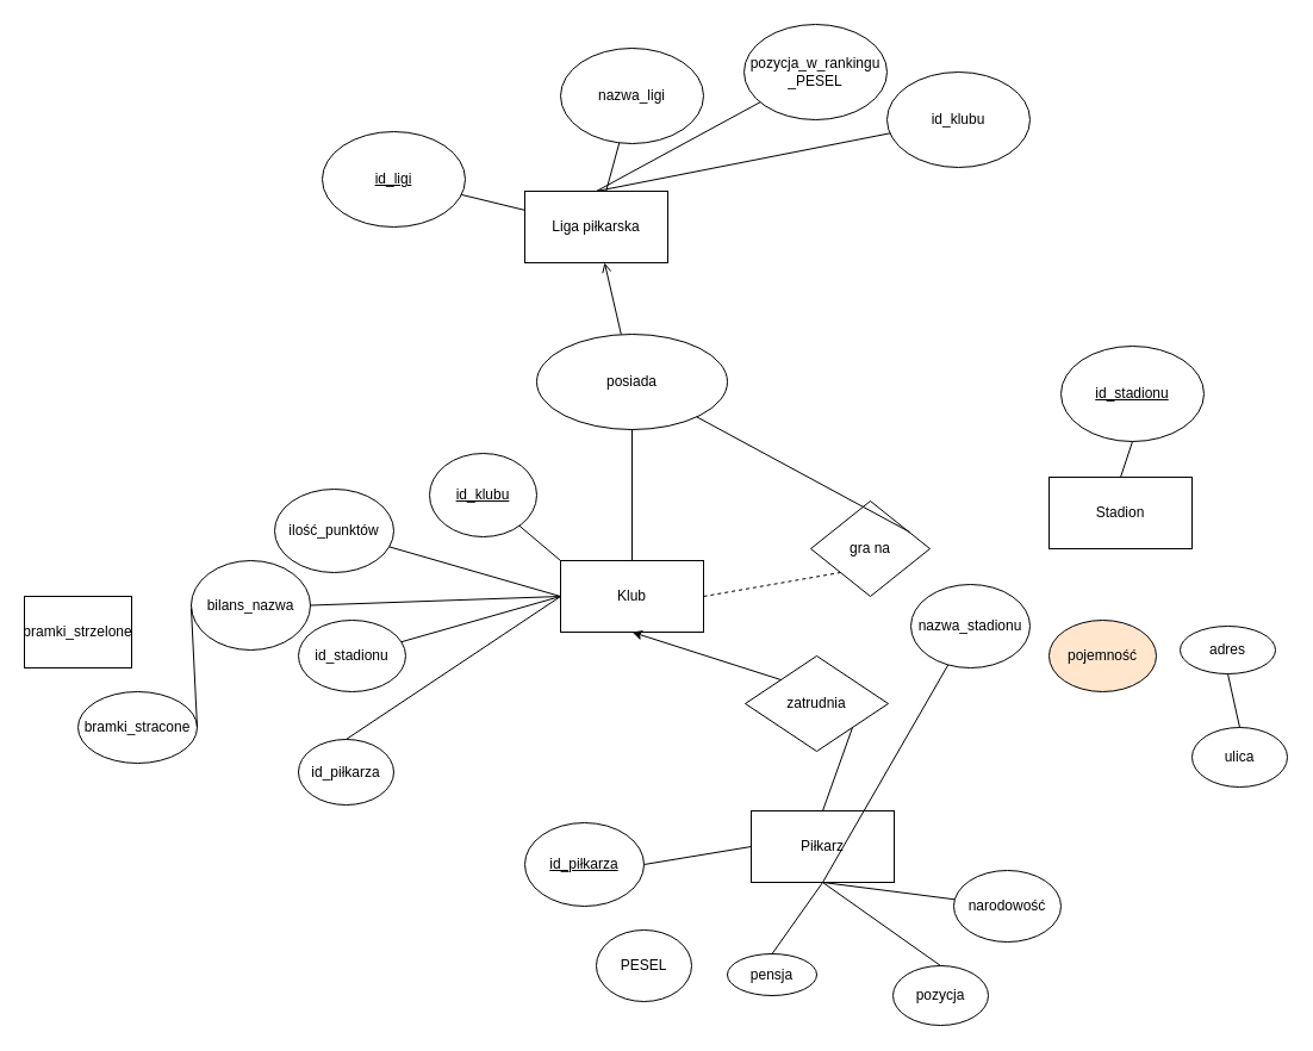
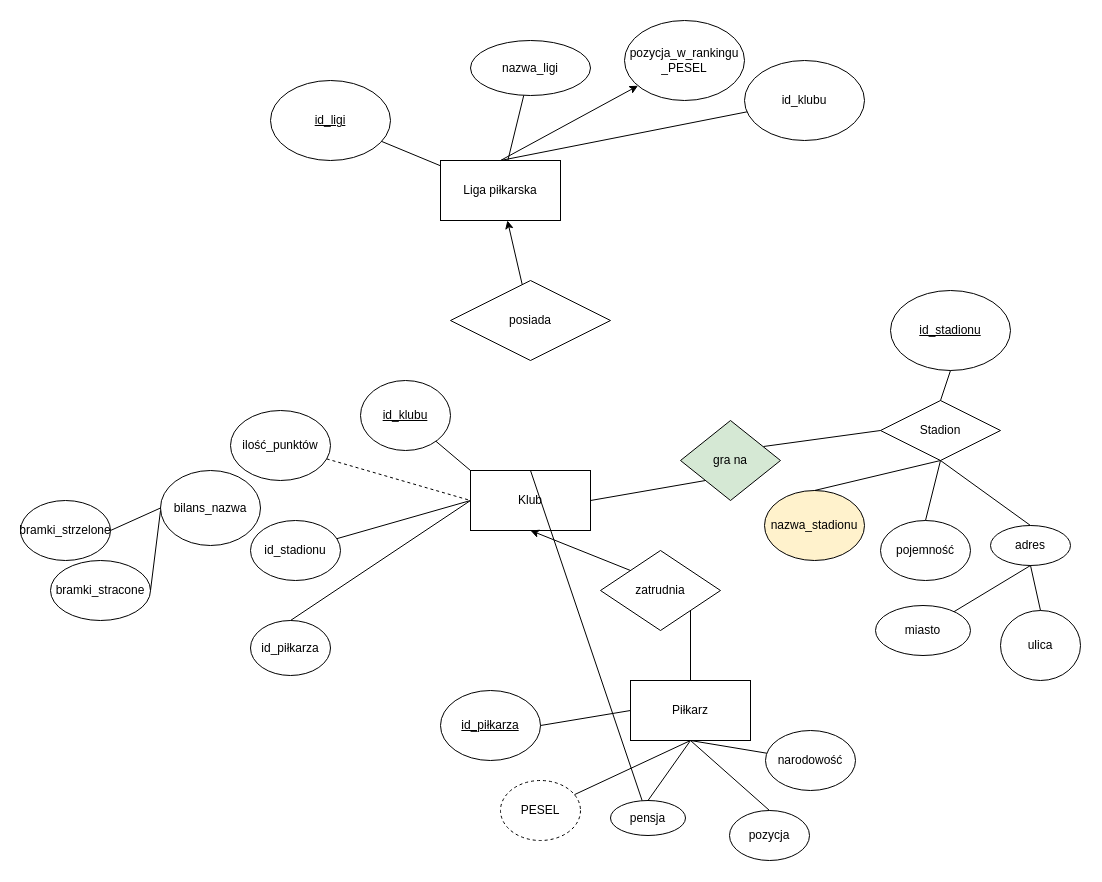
- <mxCell id="8" value="nazwa_ligi" style="ellipse;whiteSpace=wrap;html=1;" vertex="1" parent="1"><mxGeometry x="470" y="40" width="120" height="80" as="geometry" /></mxCell>
+ <mxCell id="8" value="nazwa_ligi" style="ellipse;whiteSpace=wrap;html=1;" vertex="1" parent="1"><mxGeometry x="470" y="40" width="120" height="55" as="geometry" /></mxCell>
- <mxCell id="11" value="" style="endArrow=none;html=1;exitX=0.5;exitY=0;exitDx=0;exitDy=0;" edge="1" parent="1" source="2" target="9"><mxGeometry width="50" height="50" relative="1" as="geometry"><mxPoint x="660" y="370" as="sourcePoint" /><mxPoint x="710" y="320" as="targetPoint" /></mxGeometry></mxCell>
+ <mxCell id="11" value="" style="endArrow=classic;html=1;exitX=0.5;exitY=0;exitDx=0;exitDy=0;" edge="1" parent="1" source="2" target="9"><mxGeometry width="50" height="50" relative="1" as="geometry"><mxPoint x="660" y="370" as="sourcePoint" /><mxPoint x="710" y="320" as="targetPoint" /></mxGeometry></mxCell>
- <mxCell id="3" value="&lt;u&gt;id_ligi&lt;/u&gt;" style="ellipse;whiteSpace=wrap;html=1;" vertex="1" parent="1"><mxGeometry x="270" y="110" width="120" height="80" as="geometry" /></mxCell>
+ <mxCell id="3" value="&lt;u&gt;id_ligi&lt;/u&gt;" style="ellipse;whiteSpace=wrap;html=1;" vertex="1" parent="1"><mxGeometry y="80" width="120" height="80" as="geometry" x="270" /></mxCell>
- <mxCell id="15" value="" style="endArrow=open;html=1;" edge="1" parent="1" source="14" target="2"><mxGeometry width="50" height="50" relative="1" as="geometry"><mxPoint x="660" y="370" as="sourcePoint" /><mxPoint x="710" y="320" as="targetPoint" /></mxGeometry></mxCell>
+ <mxCell id="15" value="" style="endArrow=classic;html=1;" edge="1" parent="1" source="14" target="2"><mxGeometry width="50" height="50" relative="1" as="geometry"><mxPoint x="660" y="370" as="sourcePoint" /><mxPoint x="710" y="320" as="targetPoint" /></mxGeometry></mxCell>
- <mxCell id="14" value="posiada" style="ellipse;whiteSpace=wrap;html=1;" vertex="1" parent="1"><mxGeometry x="450" y="280" width="160" height="80" as="geometry" /></mxCell>
+ <mxCell id="14" value="posiada" style="rhombus;whiteSpace=wrap;html=1;" vertex="1" parent="1"><mxGeometry x="450" y="280" width="160" height="80" as="geometry" /></mxCell>
- <mxCell id="37" value="" style="endArrow=none;html=1;exitX=0.83;exitY=0.325;exitDx=0;exitDy=0;exitPerimeter=0;" edge="1" parent="1" source="35" target="14"><mxGeometry width="50" height="50" relative="1" as="geometry"><mxPoint x="660" y="470" as="sourcePoint" /><mxPoint x="710" y="420" as="targetPoint" /></mxGeometry></mxCell>
+ <mxCell id="37" value="" style="endArrow=none;html=1;entryX=0;entryY=0.5;entryDx=0;entryDy=0;exitX=0.83;exitY=0.325;exitDx=0;exitDy=0;exitPerimeter=0;" edge="1" parent="1" source="35" target="7"><mxGeometry width="50" height="50" relative="1" as="geometry"><mxPoint x="660" y="470" as="sourcePoint" /><mxPoint x="710" y="420" as="targetPoint" /></mxGeometry></mxCell>
- <mxCell id="16" value="" style="endArrow=none;html=1;entryX=0.5;entryY=1;entryDx=0;entryDy=0;exitX=0.5;exitY=0;exitDx=0;exitDy=0;" edge="1" parent="1" source="5" target="14"><mxGeometry width="50" height="50" relative="1" as="geometry"><mxPoint x="660" y="470" as="sourcePoint" /><mxPoint x="710" y="420" as="targetPoint" /></mxGeometry></mxCell>
+ <mxCell id="16" value="" style="endArrow=none;html=1;exitX=0.5;exitY=0;exitDx=0;exitDy=0;" edge="1" parent="1" source="5" target="30"><mxGeometry width="50" height="50" relative="1" as="geometry"><mxPoint x="660" y="470" as="sourcePoint" /><mxPoint x="710" y="420" as="targetPoint" /></mxGeometry></mxCell>
- <mxCell id="7" value="Stadion" style="rounded=0;whiteSpace=wrap;html=1;" vertex="1" parent="1"><mxGeometry x="880" y="400" width="120" height="60" as="geometry" /></mxCell>
+ <mxCell id="7" value="Stadion" style="rhombus;whiteSpace=wrap;html=1;" vertex="1" parent="1"><mxGeometry x="880" y="400" width="120" height="60" as="geometry" /></mxCell>
- <mxCell id="35" value="gra na" style="rhombus;whiteSpace=wrap;html=1;" vertex="1" parent="1"><mxGeometry x="680" y="420" width="100" height="80" as="geometry" /></mxCell>
+ <mxCell id="35" value="gra na" style="rhombus;whiteSpace=wrap;html=1;fillColor=#d5e8d4;" vertex="1" parent="1"><mxGeometry x="680" y="420" width="100" height="80" as="geometry" /></mxCell>
+ <mxCell id="44" value="" style="endArrow=none;html=1;entryX=0.5;entryY=1;entryDx=0;entryDy=0;exitX=0.5;exitY=0;exitDx=0;exitDy=0;" edge="1" parent="1" source="42" target="7"><mxGeometry width="50" height="50" relative="1" as="geometry"><mxPoint x="660" y="570" as="sourcePoint" /><mxPoint x="710" y="520" as="targetPoint" /></mxGeometry></mxCell>
- <mxCell id="23" value="" style="endArrow=none;html=1;entryX=0;entryY=0.5;entryDx=0;entryDy=0;" edge="1" parent="1" source="20" target="5"><mxGeometry width="50" height="50" relative="1" as="geometry"><mxPoint x="660" y="470" as="sourcePoint" /><mxPoint x="710" y="420" as="targetPoint" /></mxGeometry></mxCell>
+ <mxCell id="23" value="" style="endArrow=none;html=1;entryX=0;entryY=0.5;entryDx=0;entryDy=0;dashed=1;" edge="1" parent="1" source="20" target="5"><mxGeometry width="50" height="50" relative="1" as="geometry"><mxPoint x="660" y="470" as="sourcePoint" /><mxPoint x="710" y="420" as="targetPoint" /></mxGeometry></mxCell>
- <mxCell id="36" value="" style="endArrow=none;html=1;exitX=1;exitY=0.5;exitDx=0;exitDy=0;entryX=0;entryY=1;entryDx=0;entryDy=0;dashed=1;" edge="1" parent="1" source="5" target="35"><mxGeometry width="50" height="50" relative="1" as="geometry"><mxPoint x="660" y="470" as="sourcePoint" /><mxPoint x="710" y="420" as="targetPoint" /></mxGeometry></mxCell>
+ <mxCell id="36" value="" style="endArrow=none;html=1;exitX=1;exitY=0.5;exitDx=0;exitDy=0;entryX=0;entryY=1;entryDx=0;entryDy=0;" edge="1" parent="1" source="5" target="35"><mxGeometry width="50" height="50" relative="1" as="geometry"><mxPoint x="660" y="470" as="sourcePoint" /><mxPoint x="710" y="420" as="targetPoint" /></mxGeometry></mxCell>
+ <mxCell id="45" value="" style="endArrow=none;html=1;entryX=0.5;entryY=1;entryDx=0;entryDy=0;exitX=0.5;exitY=0;exitDx=0;exitDy=0;" edge="1" parent="1" source="43" target="7"><mxGeometry width="50" height="50" relative="1" as="geometry"><mxPoint x="660" y="570" as="sourcePoint" /><mxPoint x="710" y="520" as="targetPoint" /></mxGeometry></mxCell>
+ <mxCell id="47" value="" style="endArrow=none;html=1;entryX=0.5;entryY=1;entryDx=0;entryDy=0;exitX=0.5;exitY=0;exitDx=0;exitDy=0;" edge="1" parent="1" source="46" target="7"><mxGeometry width="50" height="50" relative="1" as="geometry"><mxPoint x="660" y="570" as="sourcePoint" /><mxPoint x="710" y="520" as="targetPoint" /></mxGeometry></mxCell>
- <mxCell id="24" value="" style="endArrow=none;html=1;exitX=1;exitY=0.5;exitDx=0;exitDy=0;entryX=0;entryY=0.5;entryDx=0;entryDy=0;" edge="1" parent="1" source="21" target="5"><mxGeometry width="50" height="50" relative="1" as="geometry"><mxPoint x="660" y="470" as="sourcePoint" /><mxPoint x="710" y="420" as="targetPoint" /></mxGeometry></mxCell>
+ <mxCell id="56" value="" style="endArrow=none;html=1;exitX=1;exitY=0.5;exitDx=0;exitDy=0;entryX=0;entryY=0.5;entryDx=0;entryDy=0;" edge="1" parent="1" source="55" target="21"><mxGeometry width="50" height="50" relative="1" as="geometry"><mxPoint x="540" y="570" as="sourcePoint" /><mxPoint x="590" y="520" as="targetPoint" /></mxGeometry></mxCell>
- <mxCell id="42" value="nazwa_stadionu" style="ellipse;whiteSpace=wrap;html=1;" vertex="1" parent="1"><mxGeometry x="764" y="490" width="100" height="70" as="geometry" /></mxCell>
+ <mxCell id="42" value="nazwa_stadionu" style="ellipse;whiteSpace=wrap;html=1;fillColor=#fff2cc;" vertex="1" parent="1"><mxGeometry x="764" y="490" width="100" height="70" as="geometry" /></mxCell>
- <mxCell id="55" value="bramki_strzelone" style="whiteSpace=wrap;html=1;rounded=0;" vertex="1" parent="1"><mxGeometry x="20" y="500" width="90" height="60" as="geometry" /></mxCell>
+ <mxCell id="55" value="bramki_strzelone" style="ellipse;whiteSpace=wrap;html=1;" vertex="1" parent="1"><mxGeometry x="20" y="500" width="90" height="60" as="geometry" /></mxCell>
- <mxCell id="43" value="pojemność" style="ellipse;whiteSpace=wrap;html=1;fillColor=#ffe6cc;" vertex="1" parent="1"><mxGeometry x="880" y="520" width="90" height="60" as="geometry" /></mxCell>
+ <mxCell id="43" value="pojemność" style="ellipse;whiteSpace=wrap;html=1;" vertex="1" parent="1"><mxGeometry x="880" y="520" width="90" height="60" as="geometry" /></mxCell>
+ <mxCell id="50" value="" style="endArrow=none;html=1;entryX=0.5;entryY=1;entryDx=0;entryDy=0;" edge="1" parent="1" source="48" target="46"><mxGeometry width="50" height="50" relative="1" as="geometry"><mxPoint x="660" y="570" as="sourcePoint" /><mxPoint x="710" y="520" as="targetPoint" /></mxGeometry></mxCell>
- <mxCell id="38" value="zatrudnia" style="rhombus;whiteSpace=wrap;html=1;" vertex="1" parent="1"><mxGeometry x="625" y="550" width="120" height="80" as="geometry" /></mxCell>
+ <mxCell id="38" value="zatrudnia" style="rhombus;whiteSpace=wrap;html=1;" vertex="1" parent="1"><mxGeometry x="600" y="550" width="120" height="80" as="geometry" /></mxCell>
- <mxCell id="57" value="bramki_stracone" style="ellipse;whiteSpace=wrap;html=1;" vertex="1" parent="1"><mxGeometry x="65" y="580" width="100" height="60" as="geometry" /></mxCell>
+ <mxCell id="57" value="bramki_stracone" style="ellipse;whiteSpace=wrap;html=1;" vertex="1" parent="1"><mxGeometry x="50" y="560" width="100" height="60" as="geometry" /></mxCell>
+ <mxCell id="48" value="miasto" style="ellipse;whiteSpace=wrap;html=1;" vertex="1" parent="1"><mxGeometry x="875" y="605" width="95" height="50" as="geometry" /></mxCell>
- <mxCell id="49" value="ulica" style="ellipse;whiteSpace=wrap;html=1;" vertex="1" parent="1"><mxGeometry x="1000" y="610" width="80" height="50" as="geometry" /></mxCell>
+ <mxCell id="49" value="ulica" style="ellipse;whiteSpace=wrap;html=1;" vertex="1" parent="1"><mxGeometry x="1000" y="610" width="80" height="70" as="geometry" /></mxCell>
- <mxCell id="33" value="" style="endArrow=none;html=1;exitX=0.5;exitY=1;exitDx=0;exitDy=0;" edge="1" parent="1" source="6" target="42"><mxGeometry width="50" height="50" relative="1" as="geometry"><mxPoint x="660" y="670" as="sourcePoint" /><mxPoint x="710" y="620" as="targetPoint" /></mxGeometry></mxCell>
+ <mxCell id="33" value="" style="endArrow=none;html=1;exitX=0.5;exitY=1;exitDx=0;exitDy=0;" edge="1" parent="1" source="6" target="29"><mxGeometry width="50" height="50" relative="1" as="geometry"><mxPoint x="660" y="670" as="sourcePoint" /><mxPoint x="710" y="620" as="targetPoint" /></mxGeometry></mxCell>
- <mxCell id="53" value="narodowość" style="ellipse;whiteSpace=wrap;html=1;" vertex="1" parent="1"><mxGeometry x="800" y="730" width="90" height="60" as="geometry" /></mxCell>
+ <mxCell id="53" value="narodowość" style="ellipse;whiteSpace=wrap;html=1;" vertex="1" parent="1"><mxGeometry x="765" y="730" width="90" height="60" as="geometry" /></mxCell>
- <mxCell id="29" value="PESEL" style="ellipse;whiteSpace=wrap;html=1;" vertex="1" parent="1"><mxGeometry x="500" y="780" width="80" height="60" as="geometry" /></mxCell>
+ <mxCell id="29" value="PESEL" style="ellipse;whiteSpace=wrap;html=1;dashed=1;" vertex="1" parent="1"><mxGeometry x="500" y="780" width="80" height="60" as="geometry" /></mxCell>
- <mxCell id="31" value="pozycja" style="ellipse;whiteSpace=wrap;html=1;" vertex="1" parent="1"><mxGeometry x="749" y="810" width="80" height="50" as="geometry" /></mxCell>
+ <mxCell id="31" value="pozycja" style="ellipse;whiteSpace=wrap;html=1;" vertex="1" parent="1"><mxGeometry x="729" y="810" width="80" height="50" as="geometry" /></mxCell>
